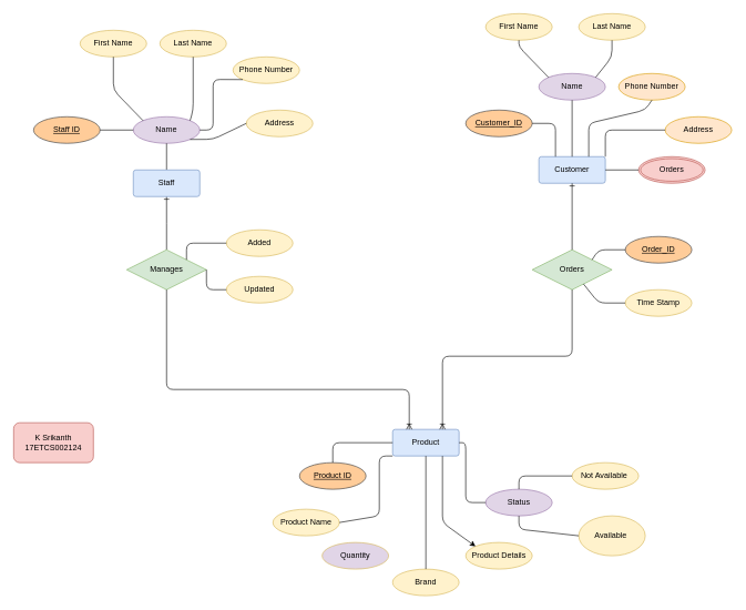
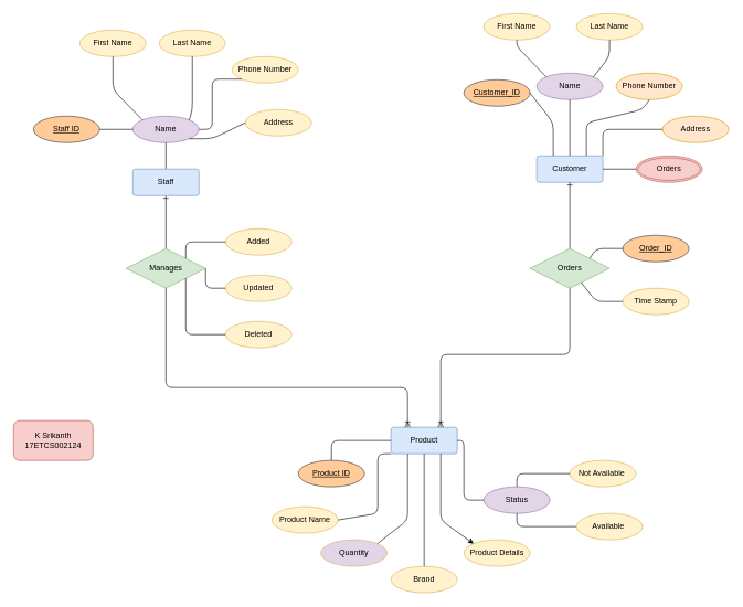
- <mxCell id="40" value="Customer_ID" style="ellipse;whiteSpace=wrap;html=1;align=center;fontStyle=4;fillColor=#ffcc99;strokeColor=#36393d;" vertex="1" parent="1"><mxGeometry x="700" y="165" width="100" height="40" as="geometry" /></mxCell>
+ <mxCell id="40" value="Customer_ID" style="ellipse;whiteSpace=wrap;html=1;align=center;fontStyle=4;fillColor=#ffcc99;strokeColor=#36393d;" vertex="1" parent="1"><mxGeometry x="700" y="120" width="100" height="40" as="geometry" /></mxCell>
+ <mxCell id="21" value="" style="endArrow=none;html=1;exitX=1;exitY=1;exitDx=0;exitDy=0;entryX=0;entryY=0.5;entryDx=0;entryDy=0;" edge="1" parent="1" source="15" target="18"><mxGeometry width="50" height="50" relative="1" as="geometry"><mxPoint x="370" y="365" as="sourcePoint" /><mxPoint x="420" y="315" as="targetPoint" /><Array as="points"><mxPoint x="280" y="505" /></Array></mxGeometry></mxCell>
+ <mxCell id="18" value="Deleted" style="ellipse;whiteSpace=wrap;html=1;align=center;fillColor=#fff2cc;strokeColor=#d6b656;" vertex="1" parent="1"><mxGeometry x="340" y="485" width="100" height="40" as="geometry" /></mxCell>
+ <mxCell id="34" value="" style="endArrow=none;html=1;entryX=0.25;entryY=1;entryDx=0;entryDy=0;exitX=1;exitY=0;exitDx=0;exitDy=0;" edge="1" parent="1" source="26" target="23"><mxGeometry width="50" height="50" relative="1" as="geometry"><mxPoint x="680" y="895" as="sourcePoint" /><mxPoint x="620" y="705" as="targetPoint" /><Array as="points"><mxPoint x="615" y="785" /></Array></mxGeometry></mxCell>
- <mxCell id="31" value="Available&amp;nbsp;" style="ellipse;whiteSpace=wrap;html=1;align=center;fillColor=#fff2cc;strokeColor=#d6b656;" vertex="1" parent="1"><mxGeometry x="870" y="775" width="100" height="60" as="geometry" /></mxCell>
+ <mxCell id="31" value="Available&amp;nbsp;" style="ellipse;whiteSpace=wrap;html=1;align=center;fillColor=#fff2cc;strokeColor=#d6b656;" vertex="1" parent="1"><mxGeometry x="870" y="775" width="100" height="40" as="geometry" /></mxCell>
